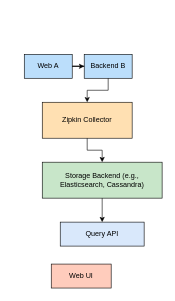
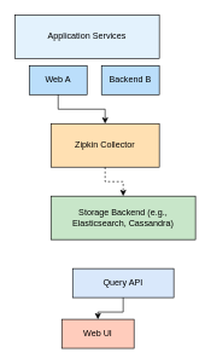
+ <mxCell id="2" value="Application Services" style="shape=rectangle;whiteSpace=wrap;html=1;fillColor=#e3f2fd;" vertex="1" parent="1"><mxGeometry x="20" y="20" width="200" height="60" as="geometry" /></mxCell>
- <mxCell id="9" style="edgeStyle=orthogonalEdgeStyle;rounded=0;orthogonalLoop=1;jettySize=auto;" edge="1" parent="1" source="3" target="4"><mxGeometry relative="1" as="geometry" /></mxCell>
+ <mxCell id="9" style="edgeStyle=orthogonalEdgeStyle;rounded=0;orthogonalLoop=1;jettySize=auto;" edge="1" parent="1" source="3" target="5"><mxGeometry relative="1" as="geometry" /></mxCell>
- <mxCell id="10" style="edgeStyle=orthogonalEdgeStyle;rounded=0;orthogonalLoop=1;jettySize=auto;" edge="1" parent="1" source="4" target="5"><mxGeometry relative="1" as="geometry" /></mxCell>
- <mxCell id="11" style="edgeStyle=orthogonalEdgeStyle;rounded=0;orthogonalLoop=1;jettySize=auto;" edge="1" parent="1" source="5" target="6"><mxGeometry relative="1" as="geometry" /></mxCell>
+ <mxCell id="11" style="edgeStyle=orthogonalEdgeStyle;rounded=0;orthogonalLoop=1;jettySize=auto;dashed=1;" edge="1" parent="1" source="5" target="6"><mxGeometry relative="1" as="geometry" /></mxCell>
- <mxCell id="12" style="edgeStyle=orthogonalEdgeStyle;rounded=0;orthogonalLoop=1;jettySize=auto;" edge="1" parent="1" source="6" target="7"><mxGeometry relative="1" as="geometry" /></mxCell>
+ <mxCell id="13" style="edgeStyle=orthogonalEdgeStyle;rounded=0;orthogonalLoop=1;jettySize=auto;" edge="1" parent="1" source="7" target="8"><mxGeometry relative="1" as="geometry" /></mxCell>
